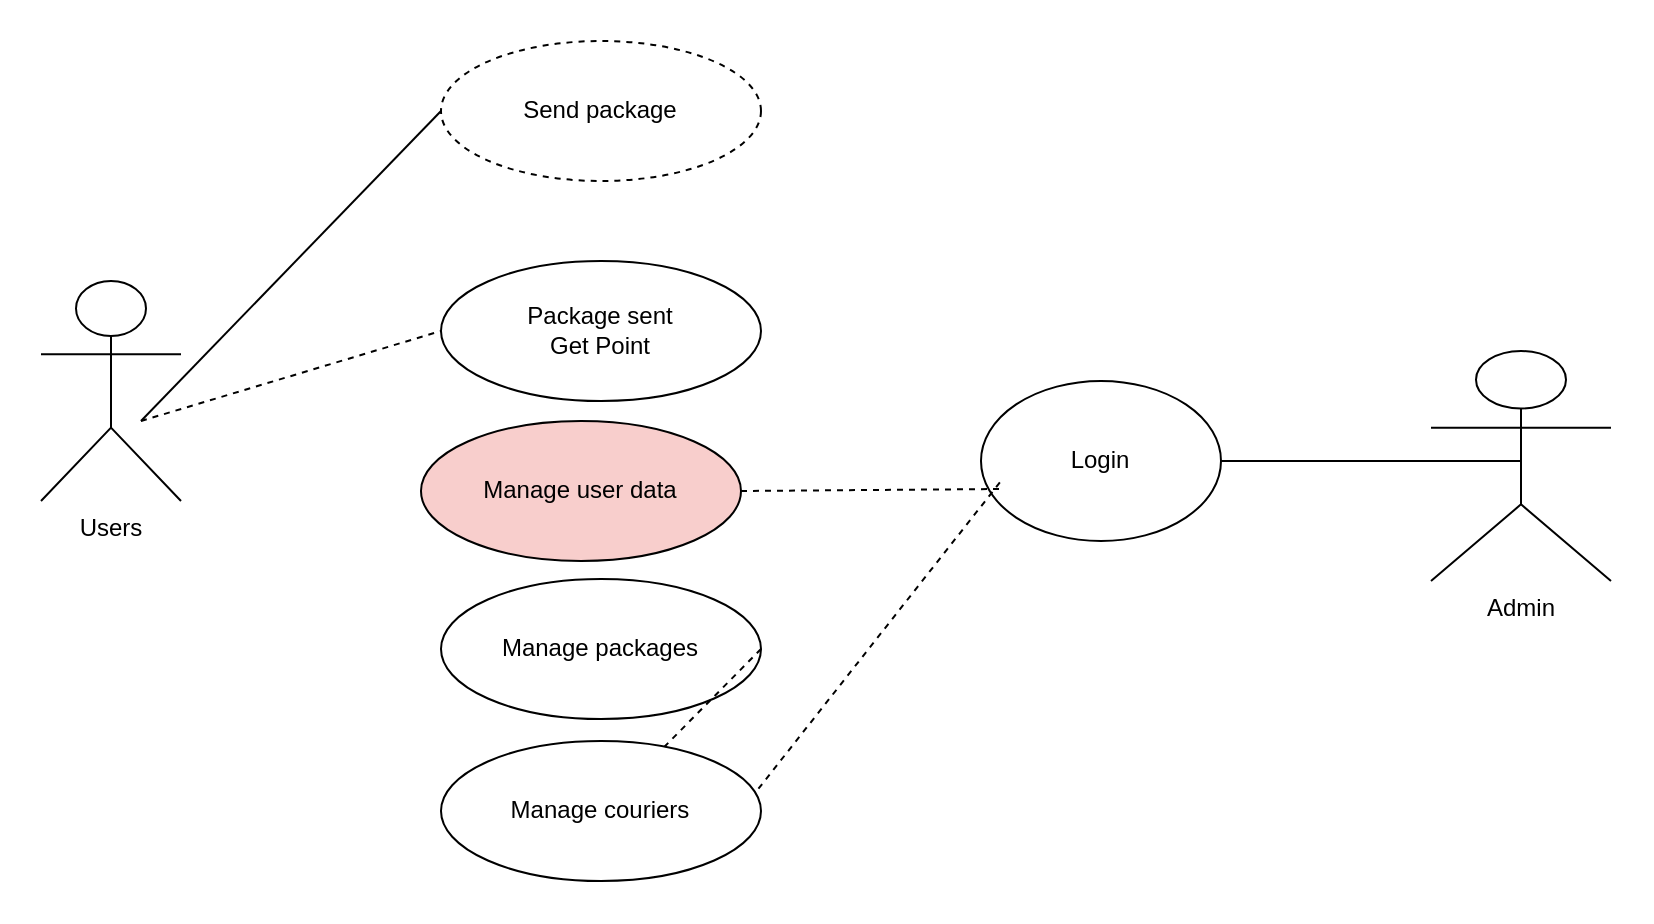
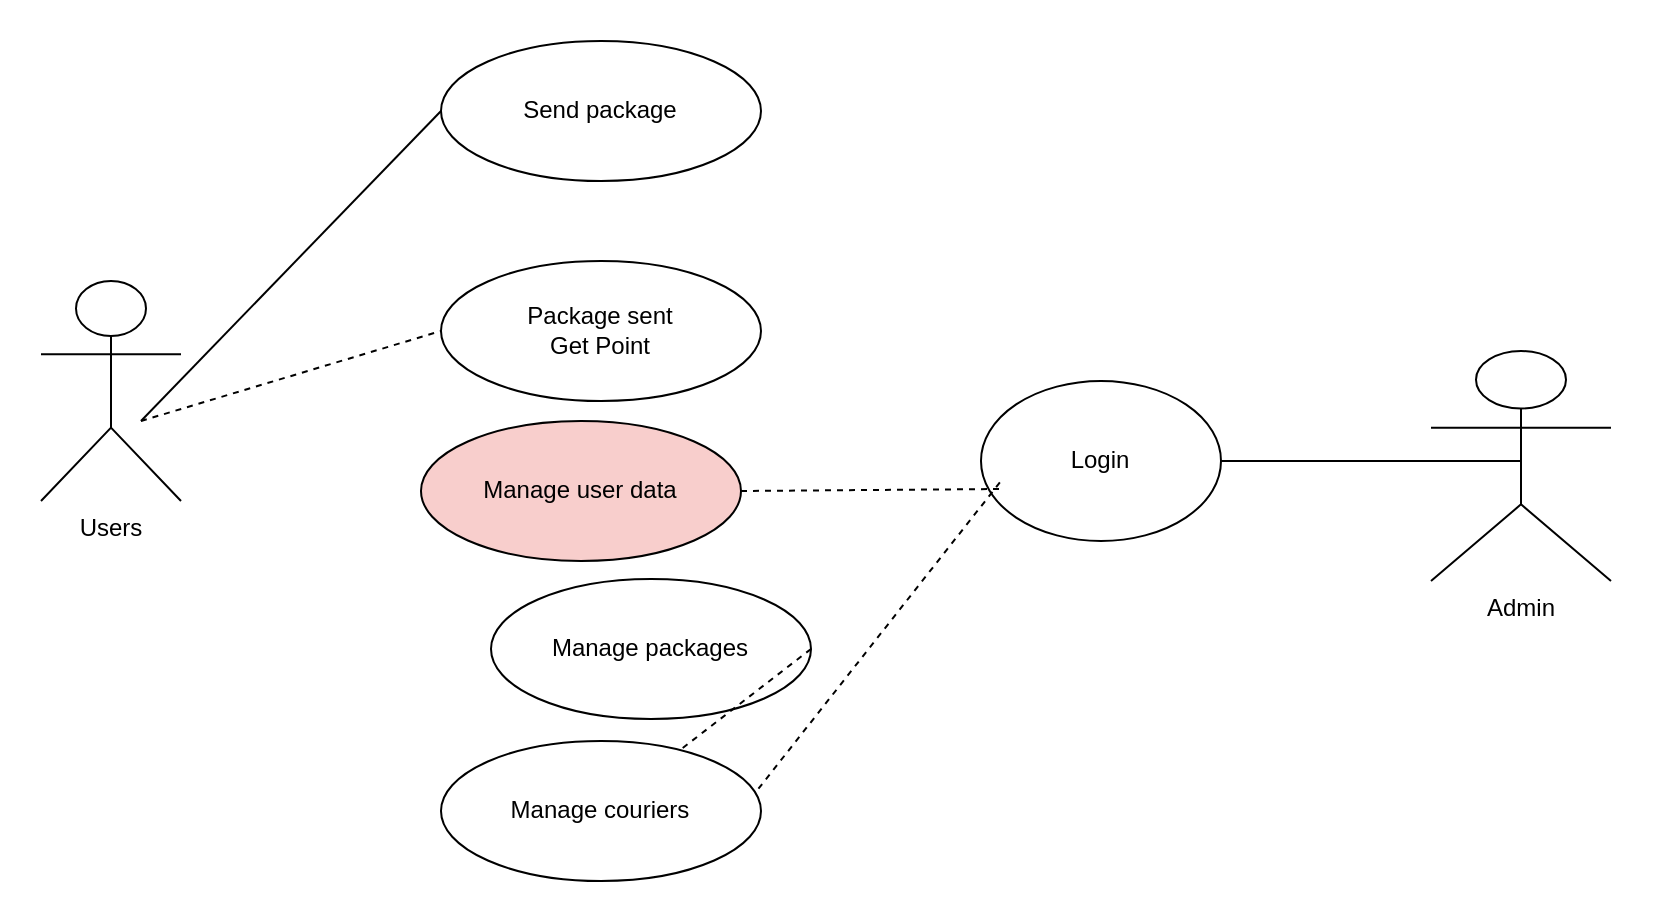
- <mxCell id="8" value="Send package" style="ellipse;whiteSpace=wrap;html=1;dashed=1;" vertex="1" parent="1"><mxGeometry x="220" y="20" width="160" height="70" as="geometry" /></mxCell>
+ <mxCell id="8" value="Send package" style="ellipse;whiteSpace=wrap;html=1;" vertex="1" parent="1"><mxGeometry x="220" y="20" width="160" height="70" as="geometry" /></mxCell>
- <mxCell id="5" value="Manage packages" style="ellipse;whiteSpace=wrap;html=1;gradientColor=none;" vertex="1" parent="1"><mxGeometry x="220" y="289" width="160" height="70" as="geometry" /></mxCell>
+ <mxCell id="5" value="Manage packages" style="ellipse;whiteSpace=wrap;html=1;gradientColor=none;" vertex="1" parent="1"><mxGeometry x="245" y="289" width="160" height="70" as="geometry" /></mxCell>
